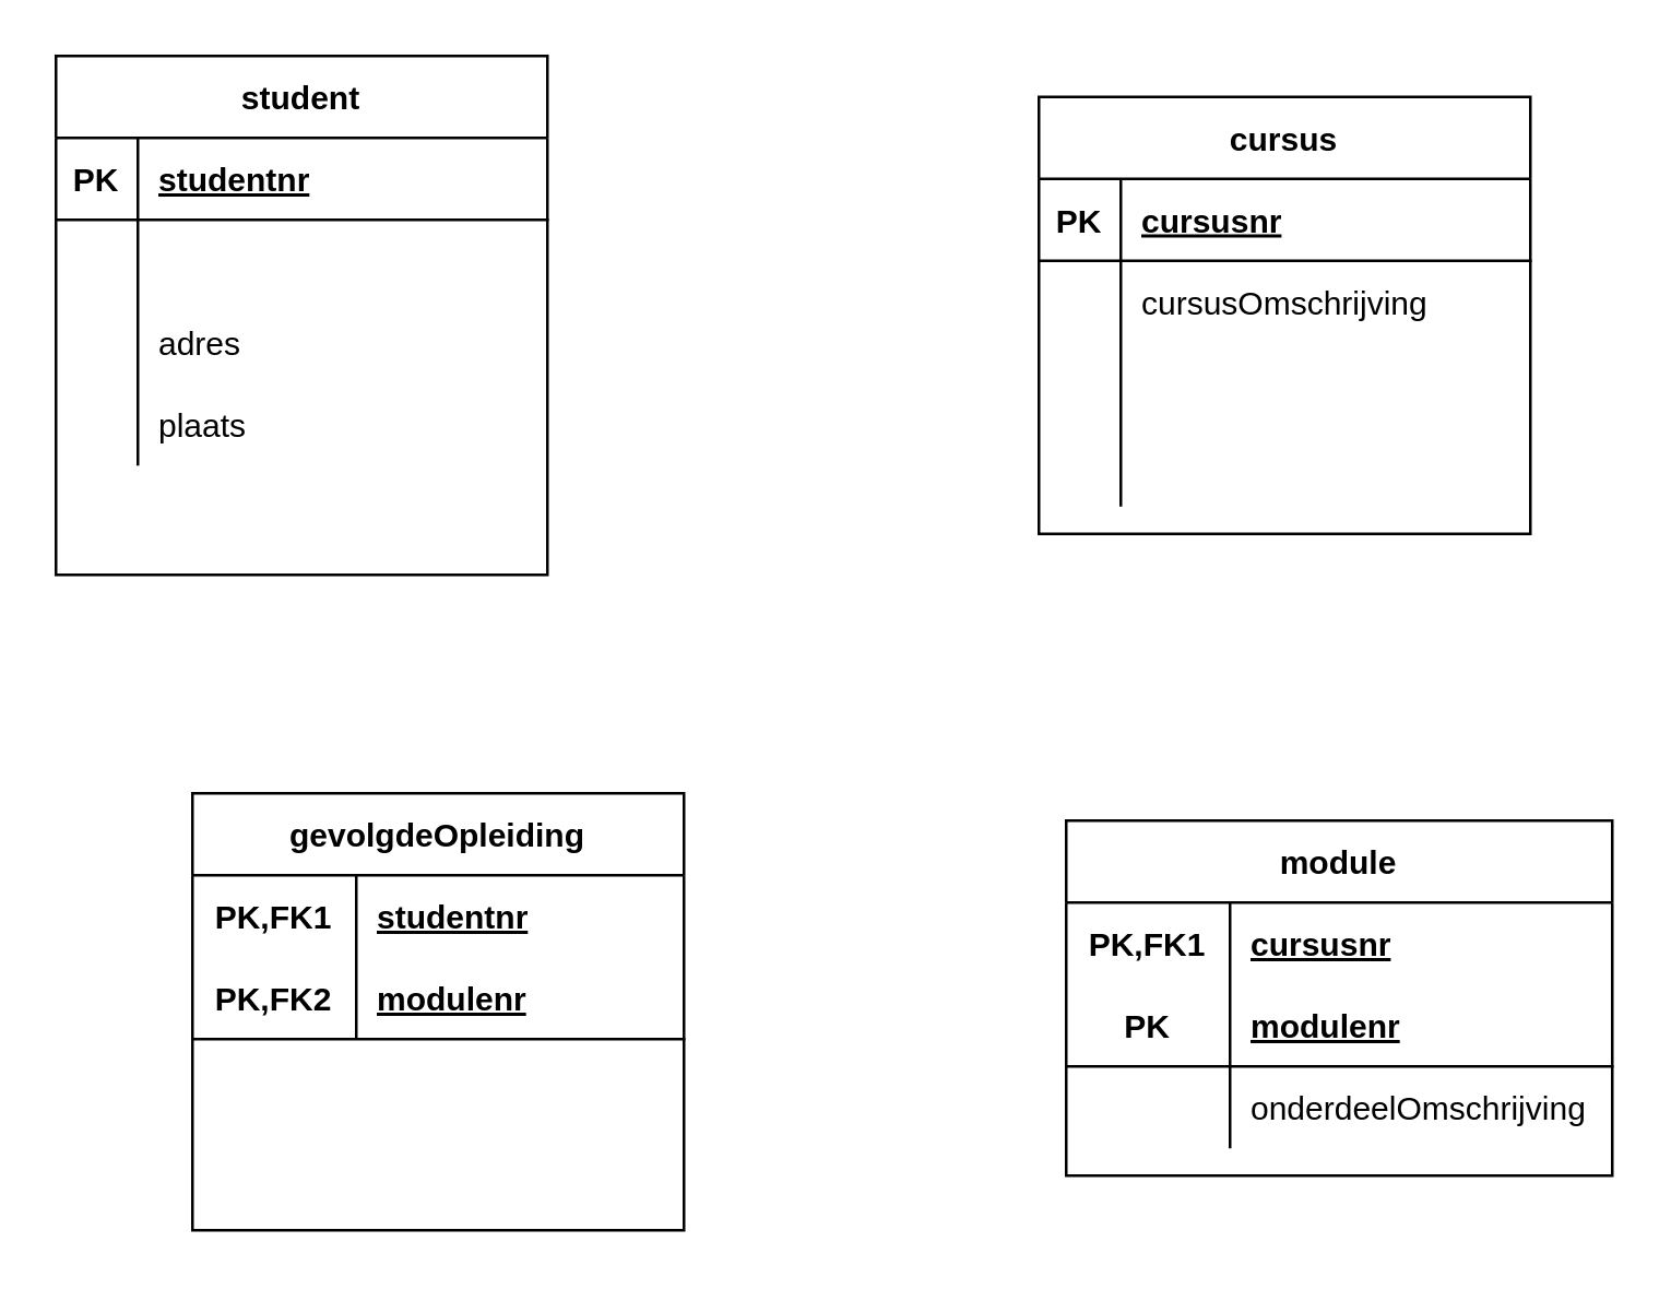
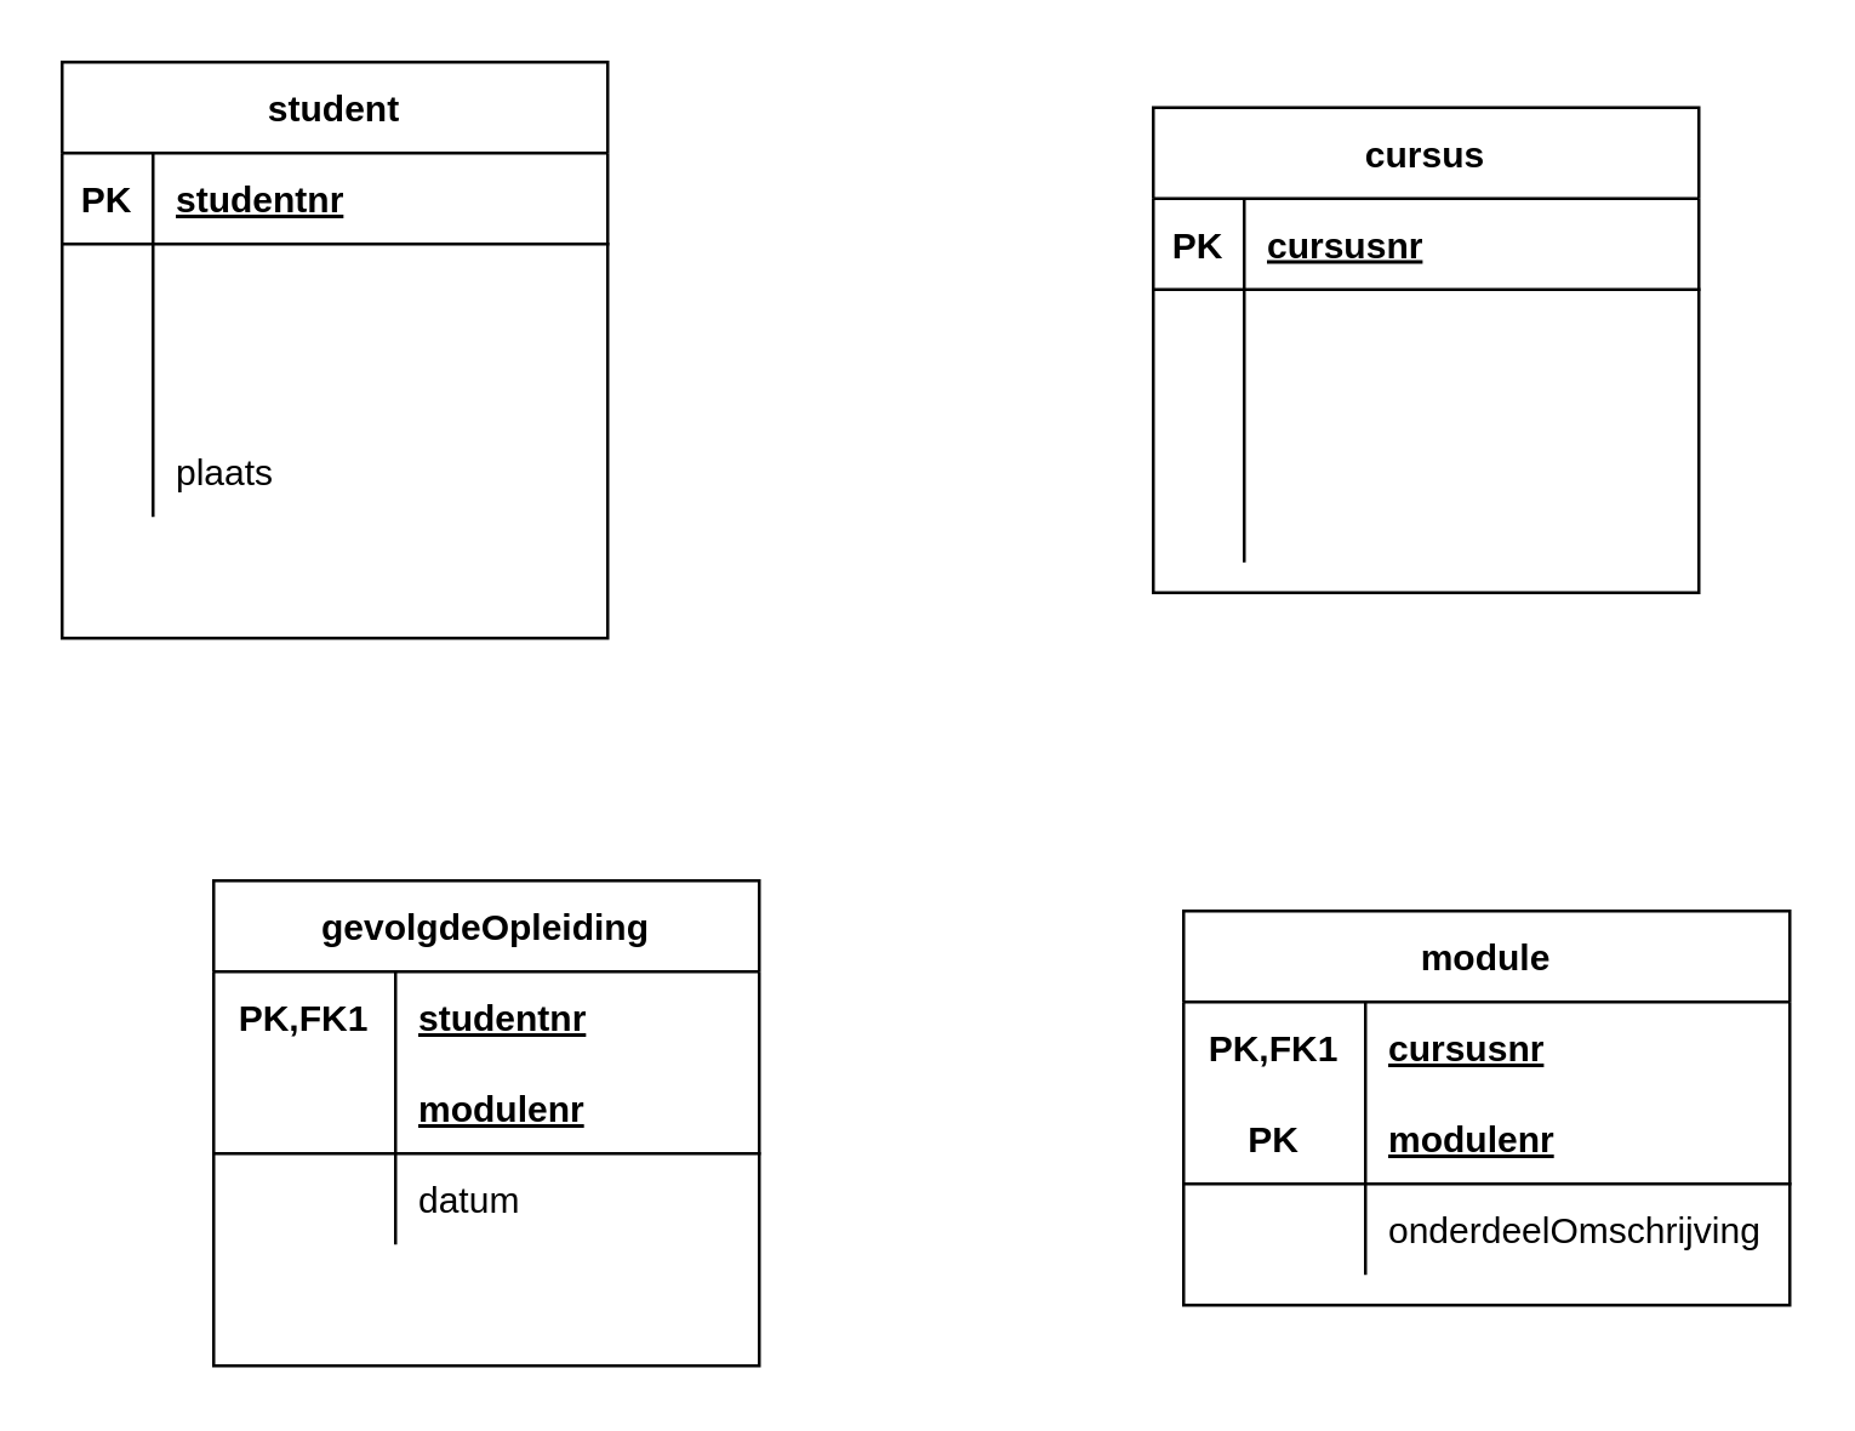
- <mxCell id="20" value="cursusOmschrijving" style="shape=partialRectangle;connectable=0;fillColor=none;top=0;left=0;bottom=0;right=0;align=left;spacingLeft=6;overflow=hidden;" parent="18" vertex="1"><mxGeometry x="30" width="150" height="30" as="geometry" /></mxCell>
- <mxCell id="10" value="adres" style="shape=partialRectangle;connectable=0;fillColor=none;top=0;left=0;bottom=0;right=0;align=left;spacingLeft=6;overflow=hidden;" parent="8" vertex="1"><mxGeometry x="30" width="150" height="30" as="geometry" /></mxCell>
- <mxCell id="32" value="PK,FK2" style="shape=partialRectangle;connectable=0;fillColor=none;top=0;left=0;bottom=0;right=0;fontStyle=1;overflow=hidden;" parent="31" vertex="1"><mxGeometry width="60" height="30" as="geometry" /></mxCell>
+ <mxCell id="36" value="datum" style="shape=partialRectangle;connectable=0;fillColor=none;top=0;left=0;bottom=0;right=0;align=left;spacingLeft=6;overflow=hidden;" parent="34" vertex="1"><mxGeometry x="60" width="120" height="30" as="geometry" /></mxCell>
